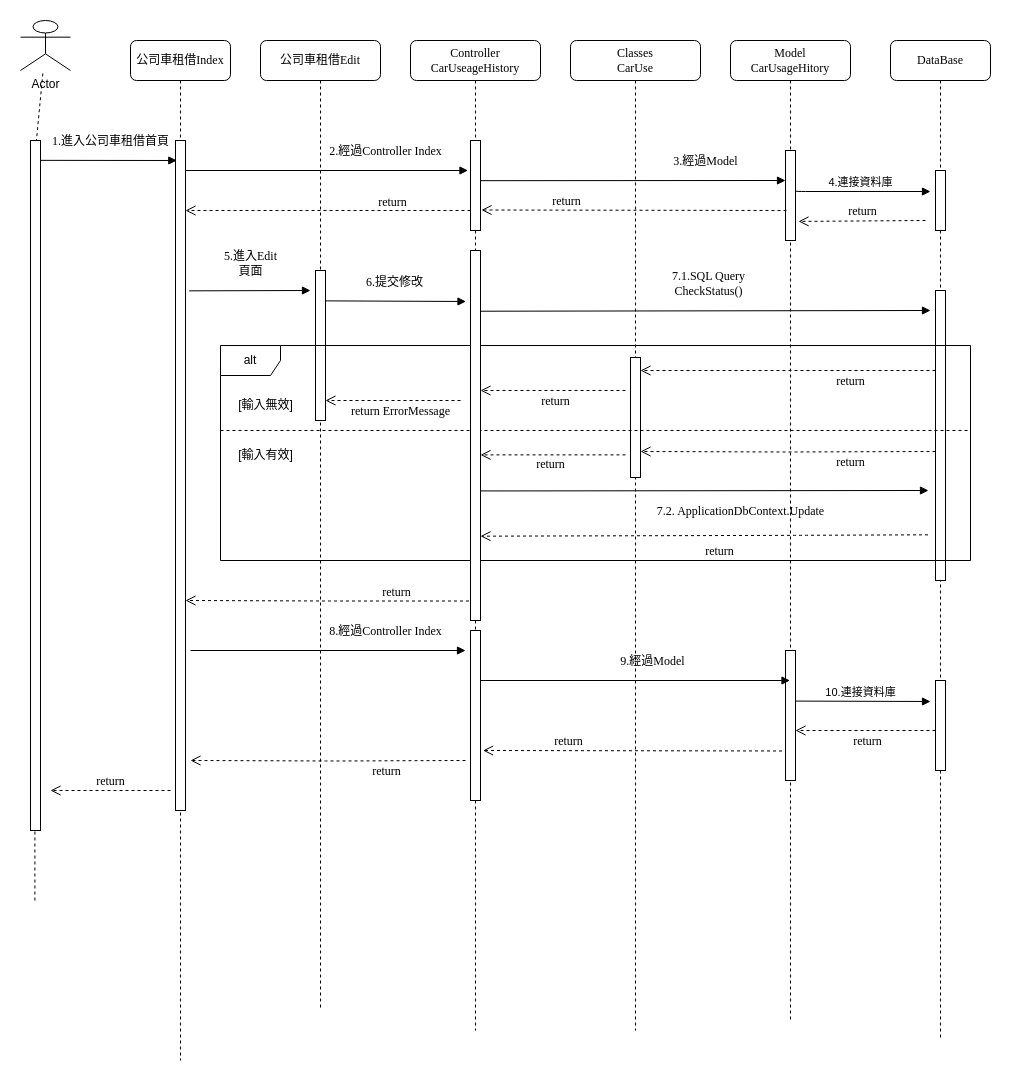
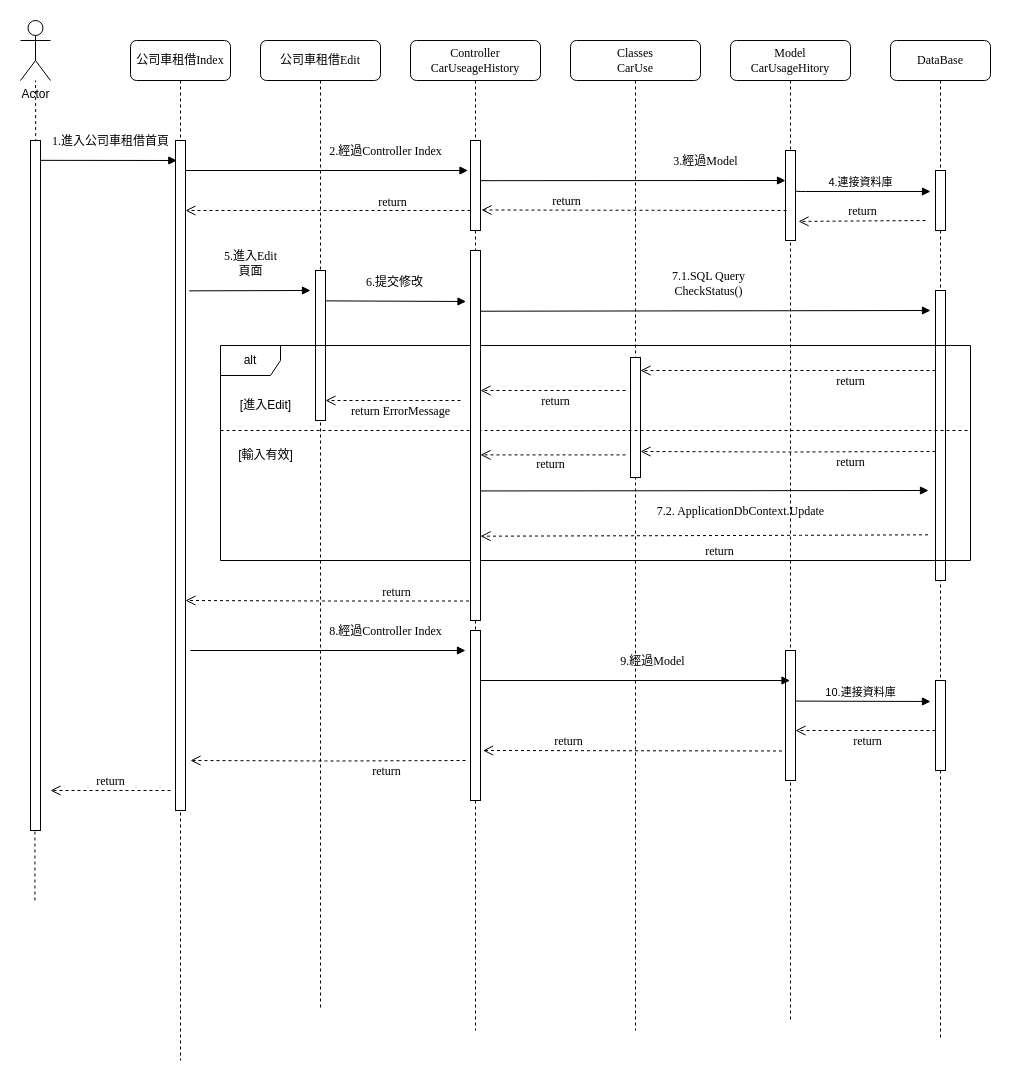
- <mxCell id="8" value="Actor" style="shape=umlActor;verticalLabelPosition=bottom;verticalAlign=top;html=1;outlineConnect=0;" vertex="1" parent="1"><mxGeometry x="20" y="20" width="50" height="50" as="geometry" /></mxCell>
+ <mxCell id="8" value="Actor" style="shape=umlActor;verticalLabelPosition=bottom;verticalAlign=top;html=1;outlineConnect=0;" vertex="1" parent="1"><mxGeometry x="20" y="20" width="30" height="60" as="geometry" /></mxCell>
- <mxCell id="27" value="[輸入無效]" style="text;html=1;align=center;verticalAlign=middle;resizable=0;points=[];autosize=1;strokeColor=none;fillColor=none;" vertex="1" parent="1"><mxGeometry x="225" y="390" width="80" height="30" as="geometry" /></mxCell>
+ <mxCell id="27" value="[進入Edit]" style="text;html=1;align=center;verticalAlign=middle;resizable=0;points=[];autosize=1;strokeColor=none;fillColor=none;" vertex="1" parent="1"><mxGeometry x="225" y="390" width="80" height="30" as="geometry" /></mxCell>
